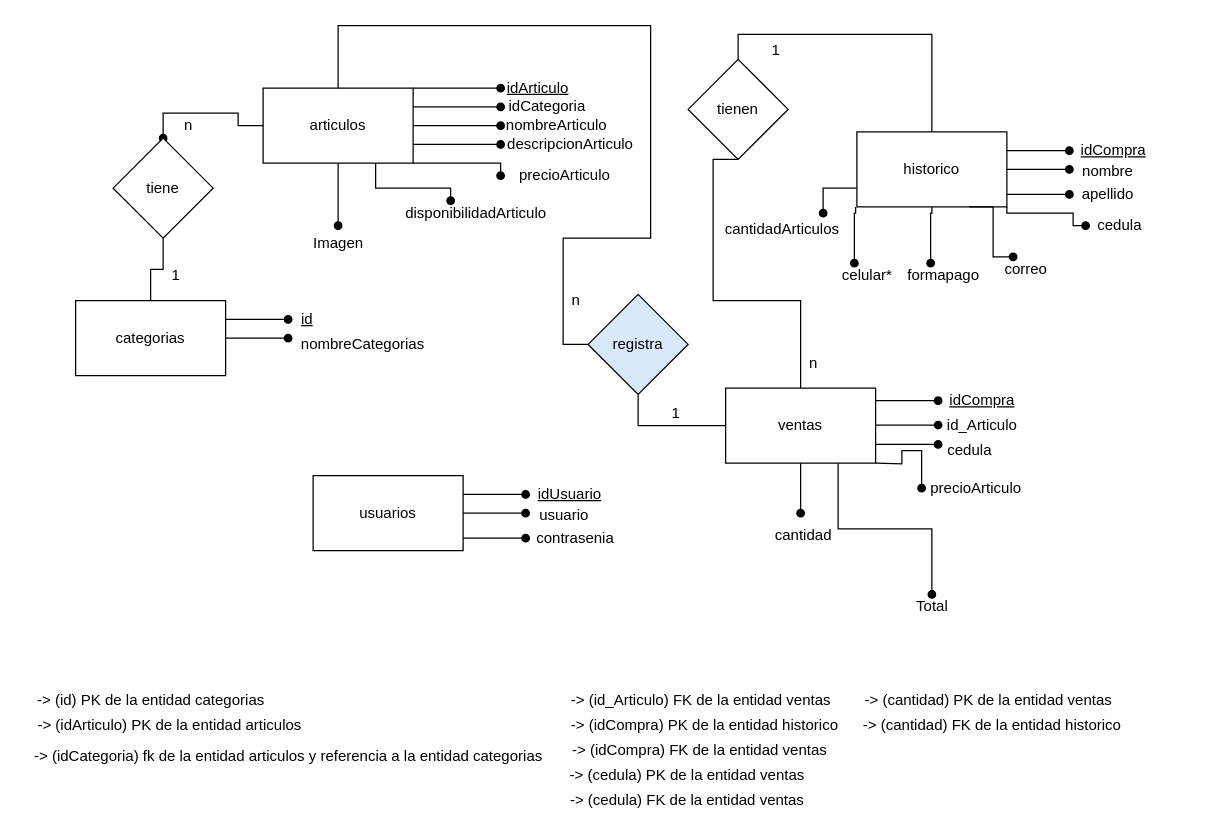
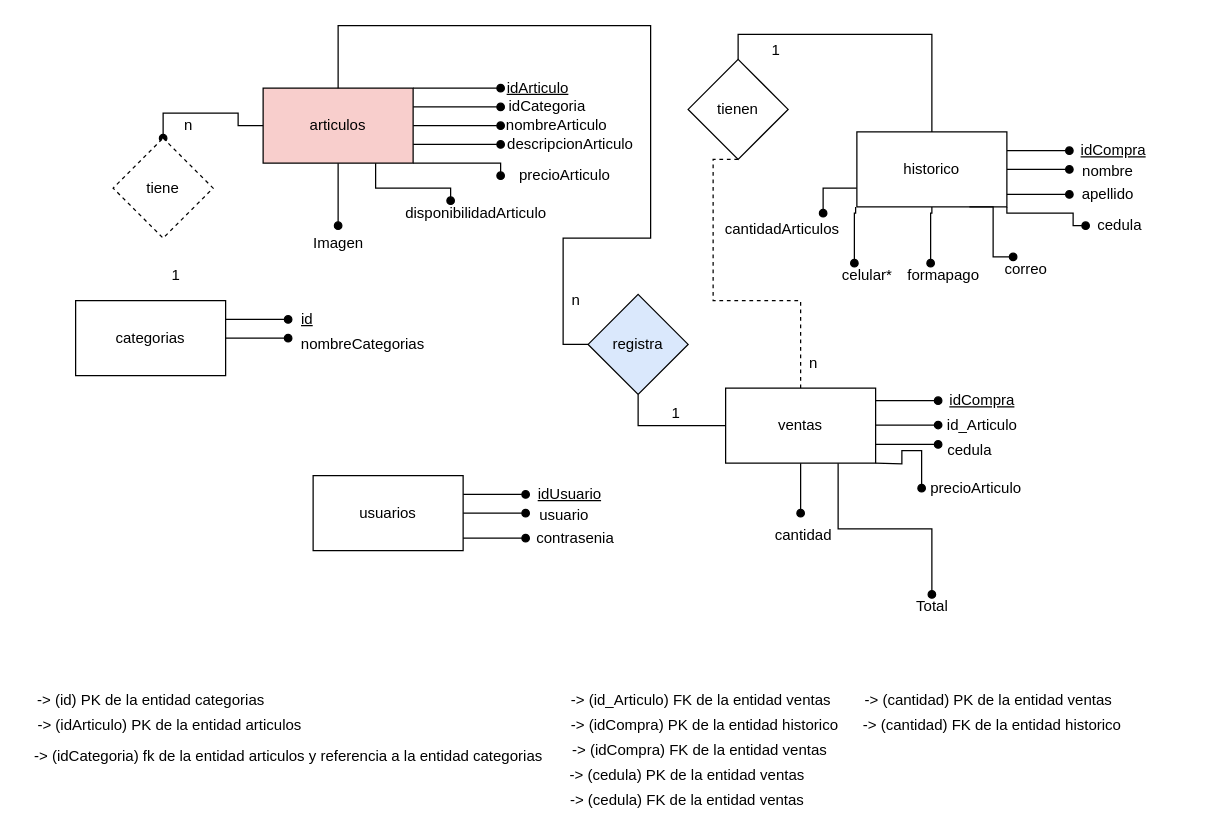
- <mxCell id="8" value="articulos" style="rounded=0;whiteSpace=wrap;html=1;" vertex="1" parent="1"><mxGeometry x="210" y="70" width="120" height="60" as="geometry" /></mxCell>
+ <mxCell id="8" value="articulos" style="rounded=0;whiteSpace=wrap;html=1;fillColor=#f8cecc;" vertex="1" parent="1"><mxGeometry x="210" y="70" width="120" height="60" as="geometry" /></mxCell>
- <mxCell id="65" value="tiene" style="rhombus;whiteSpace=wrap;html=1;" vertex="1" parent="1"><mxGeometry x="90" y="110" width="80" height="80" as="geometry" /></mxCell>
+ <mxCell id="65" value="tiene" style="rhombus;whiteSpace=wrap;html=1;dashed=1;" vertex="1" parent="1"><mxGeometry x="90" y="110" width="80" height="80" as="geometry" /></mxCell>
- <mxCell id="63" style="edgeStyle=orthogonalEdgeStyle;rounded=0;orthogonalLoop=1;jettySize=auto;html=1;exitX=0.5;exitY=1;exitDx=0;exitDy=0;entryX=0.5;entryY=0;entryDx=0;entryDy=0;endArrow=none;endFill=0;" edge="1" parent="1" source="65" target="19"><mxGeometry relative="1" as="geometry" /></mxCell>
- <mxCell id="49" style="edgeStyle=orthogonalEdgeStyle;rounded=0;orthogonalLoop=1;jettySize=auto;html=1;exitX=0.5;exitY=0;exitDx=0;exitDy=0;entryX=0.5;entryY=1;entryDx=0;entryDy=0;startArrow=none;startFill=0;endArrow=none;endFill=0;" edge="1" parent="1" source="50" target="81"><mxGeometry relative="1" as="geometry"><Array as="points"><mxPoint x="640" y="240" /><mxPoint x="570" y="240" /><mxPoint x="570" y="127" /></Array></mxGeometry></mxCell>
+ <mxCell id="49" style="edgeStyle=orthogonalEdgeStyle;rounded=0;orthogonalLoop=1;jettySize=auto;html=1;exitX=0.5;exitY=0;exitDx=0;exitDy=0;entryX=0.5;entryY=1;entryDx=0;entryDy=0;startArrow=none;startFill=0;endArrow=none;endFill=0;dashed=1;" edge="1" parent="1" source="50" target="81"><mxGeometry relative="1" as="geometry"><Array as="points"><mxPoint x="640" y="240" /><mxPoint x="570" y="240" /><mxPoint x="570" y="127" /></Array></mxGeometry></mxCell>
